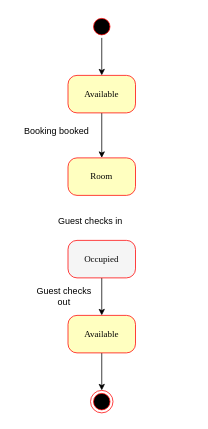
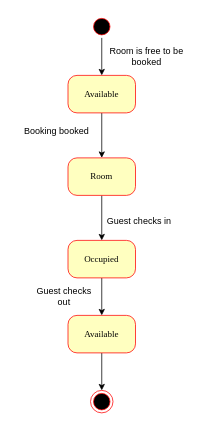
+ <mxCell id="16" value="Room is free to be booked" style="text;html=1;align=center;verticalAlign=middle;whiteSpace=wrap;rounded=0;" vertex="1" parent="1"><mxGeometry x="135" y="60" width="120" height="30" as="geometry" /></mxCell>
+ <mxCell id="7" style="edgeStyle=orthogonalEdgeStyle;rounded=0;orthogonalLoop=1;jettySize=auto;html=1;entryX=0.5;entryY=0;entryDx=0;entryDy=0;" edge="1" parent="1" source="9" target="11"><mxGeometry relative="1" as="geometry" /></mxCell>
- <mxCell id="15" value="Guest checks in" style="text;html=1;align=center;verticalAlign=middle;whiteSpace=wrap;rounded=0;" vertex="1" parent="1"><mxGeometry x="70" y="280" width="100" height="30" as="geometry" /></mxCell>
+ <mxCell id="15" value="Guest checks in" style="text;html=1;align=center;verticalAlign=middle;whiteSpace=wrap;rounded=0;" vertex="1" parent="1"><mxGeometry x="135" y="280" width="100" height="30" as="geometry" /></mxCell>
- <mxCell id="11" value="Occupied" style="rounded=1;whiteSpace=wrap;html=1;arcSize=24;fillColor=#f5f5f5;strokeColor=#ff0000;shadow=0;comic=0;labelBackgroundColor=none;fontFamily=Verdana;fontSize=12;fontColor=#000000;align=center;" vertex="1" parent="1"><mxGeometry x="90" y="320" width="90" height="50" as="geometry" /></mxCell>
+ <mxCell id="11" value="Occupied" style="rounded=1;whiteSpace=wrap;html=1;arcSize=24;fillColor=#ffffc0;strokeColor=#ff0000;shadow=0;comic=0;labelBackgroundColor=none;fontFamily=Verdana;fontSize=12;fontColor=#000000;align=center;" vertex="1" parent="1"><mxGeometry x="90" y="320" width="90" height="50" as="geometry" /></mxCell>
